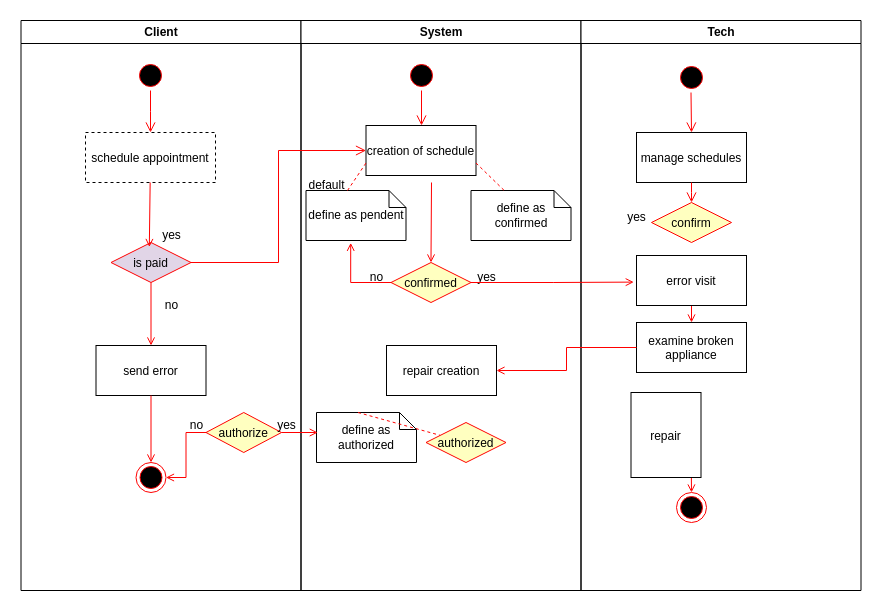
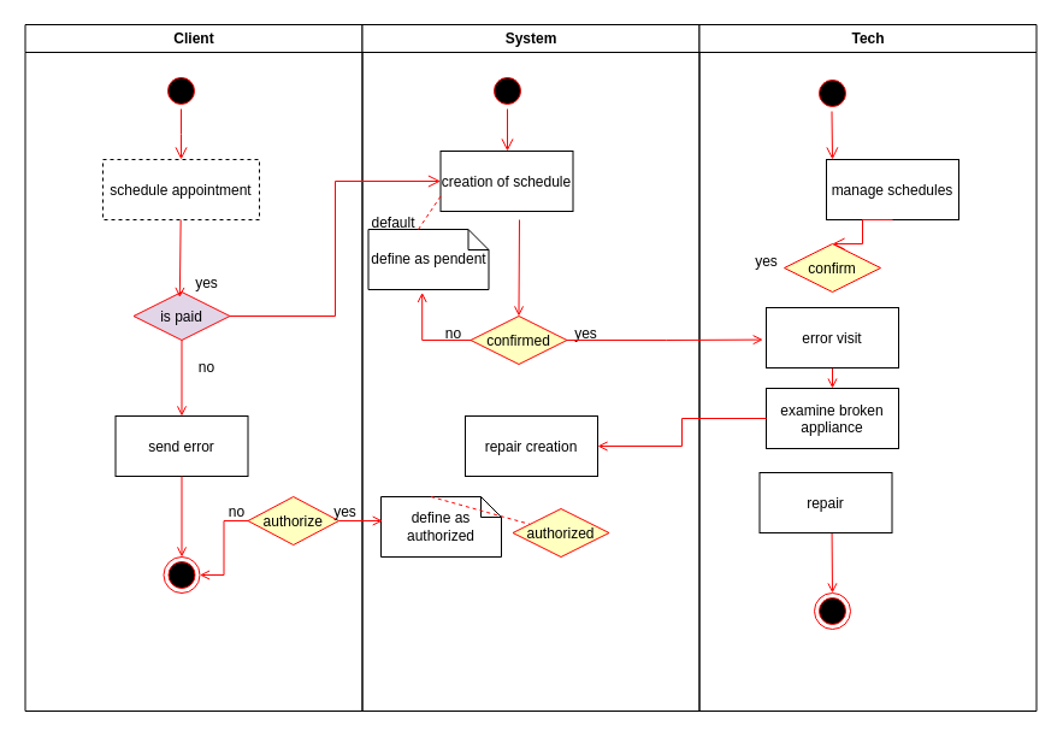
- <mxCell id="38" value="manage schedules" style="" vertex="1" parent="33"><mxGeometry x="55.5" y="112" width="110" height="50" as="geometry" /></mxCell>
+ <mxCell id="38" value="manage schedules" style="" vertex="1" parent="33"><mxGeometry x="105.5" y="112" width="110" height="50" as="geometry" /></mxCell>
- <mxCell id="24" value="" style="endArrow=none;strokeColor=#FF0000;endFill=0;rounded=0;dashed=1;entryX=0.341;entryY=0.017;entryDx=0;entryDy=0;entryPerimeter=0;exitX=1;exitY=0.75;exitDx=0;exitDy=0;" edge="1" parent="16" source="19" target="23"><mxGeometry relative="1" as="geometry"><mxPoint x="150" y="45" as="sourcePoint" /><mxPoint x="206" y="160" as="targetPoint" /></mxGeometry></mxCell>
- <mxCell id="23" value="define as confirmed" style="shape=note;whiteSpace=wrap;size=17" vertex="1" parent="16"><mxGeometry x="170" y="170" width="100" height="50" as="geometry" /></mxCell>
- <mxCell id="45" value="repair" style="" vertex="1" parent="33"><mxGeometry x="50" y="372" width="70" height="85" as="geometry" /></mxCell>
+ <mxCell id="45" value="repair" style="" vertex="1" parent="33"><mxGeometry x="50" y="372" width="110" height="50" as="geometry" /></mxCell>
